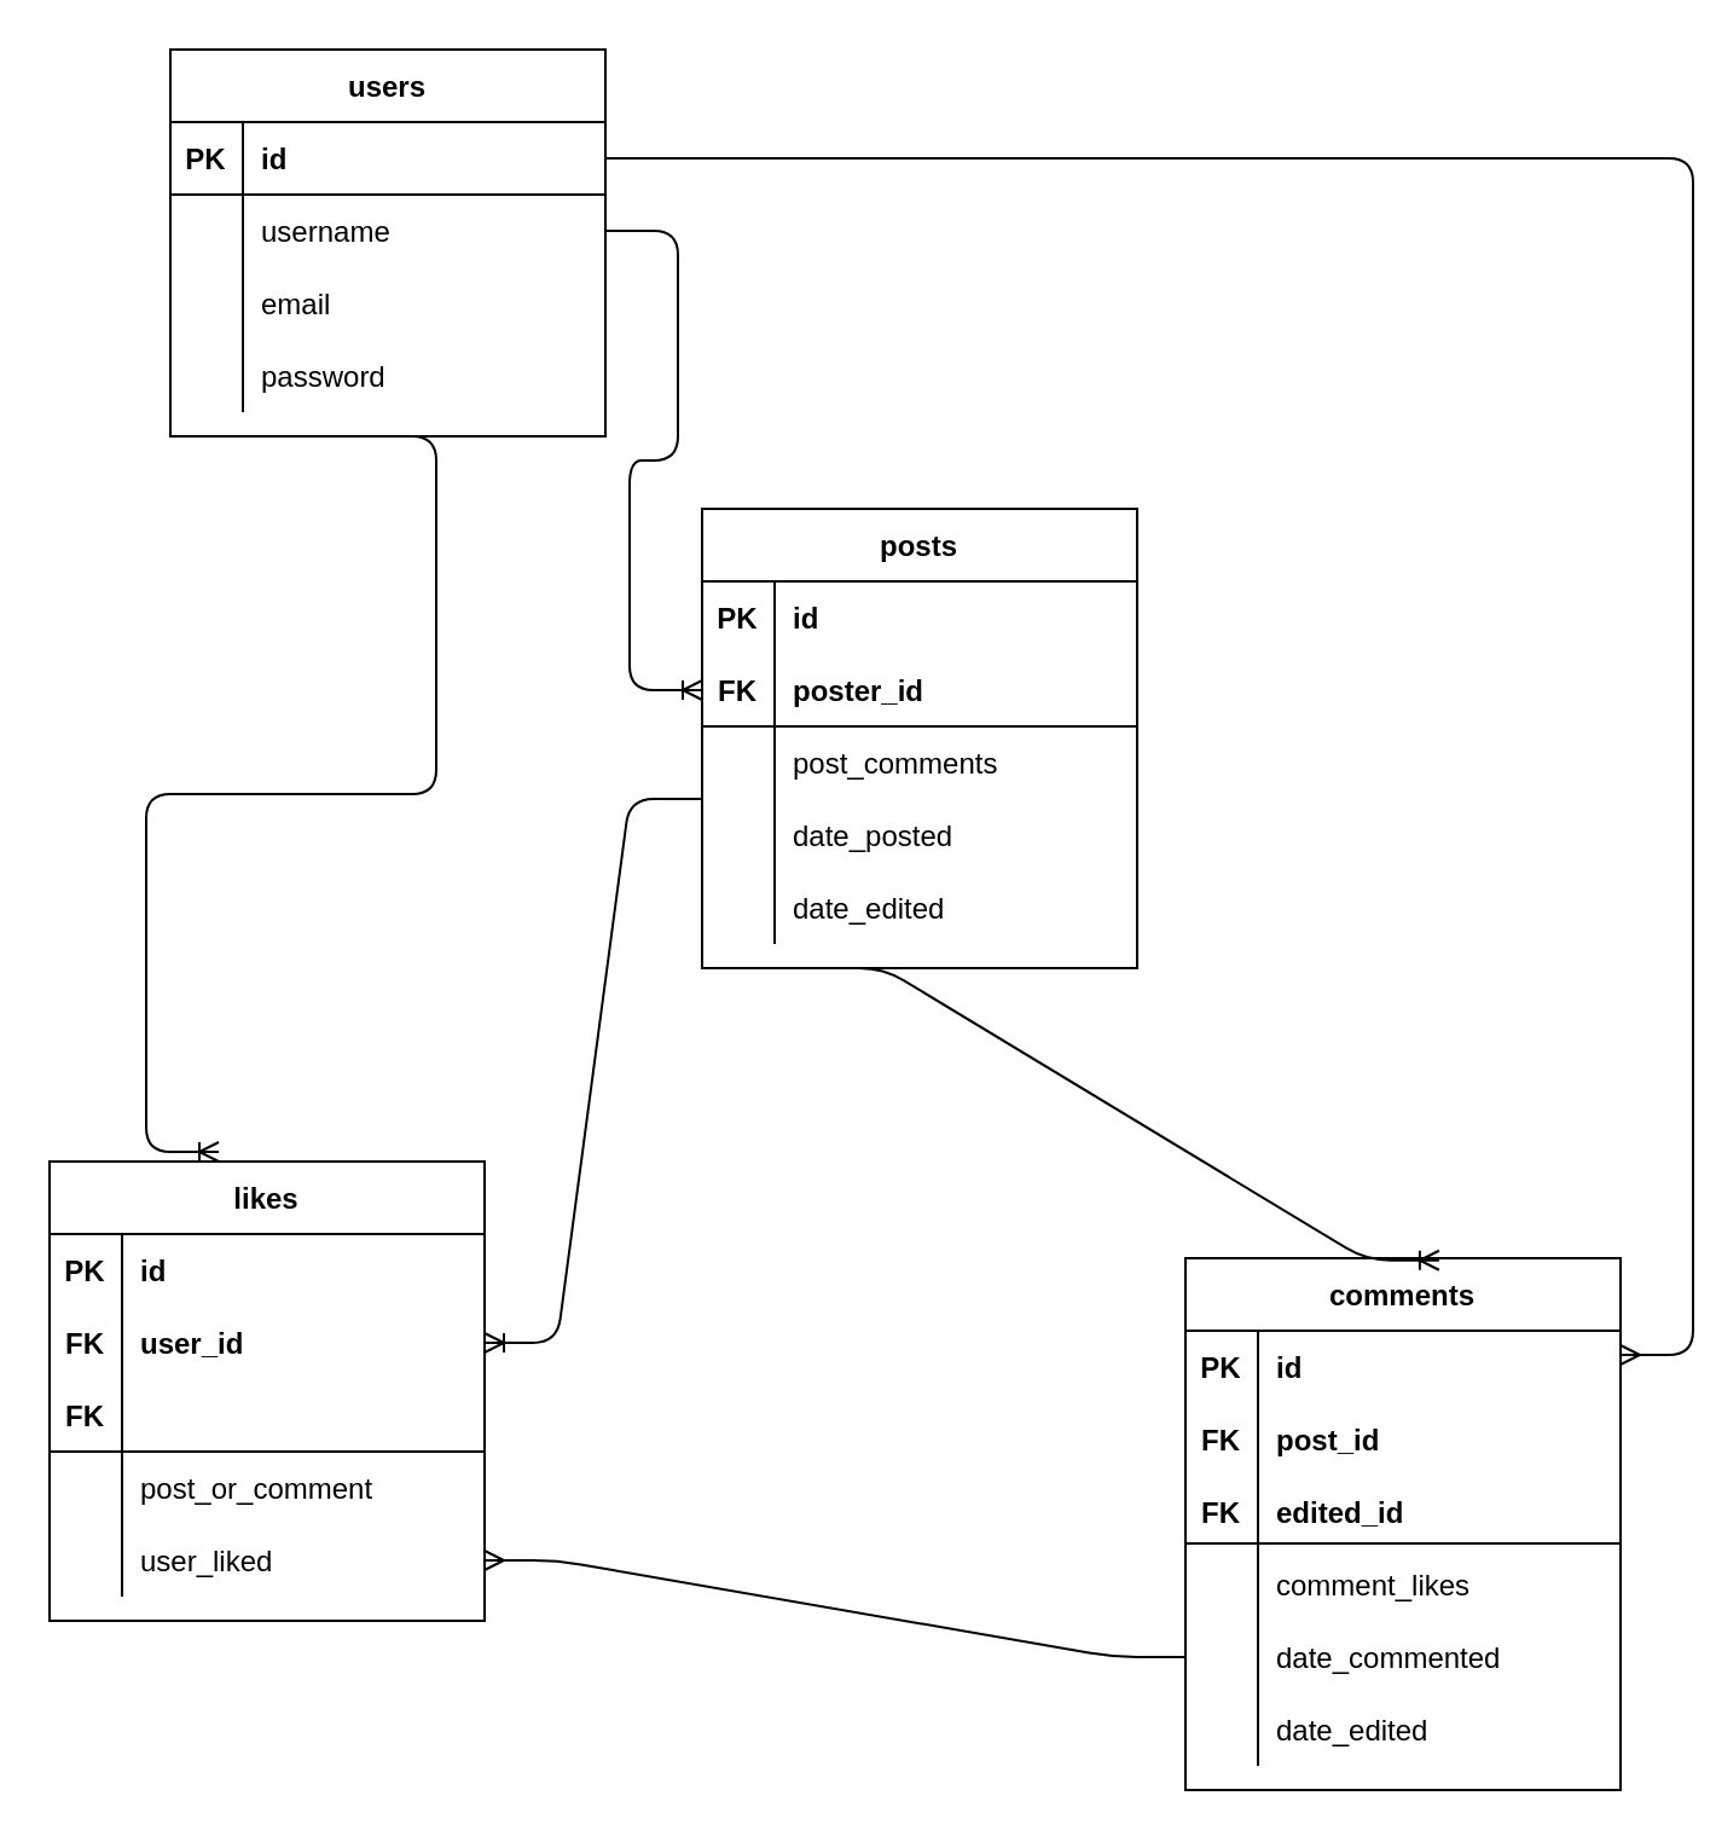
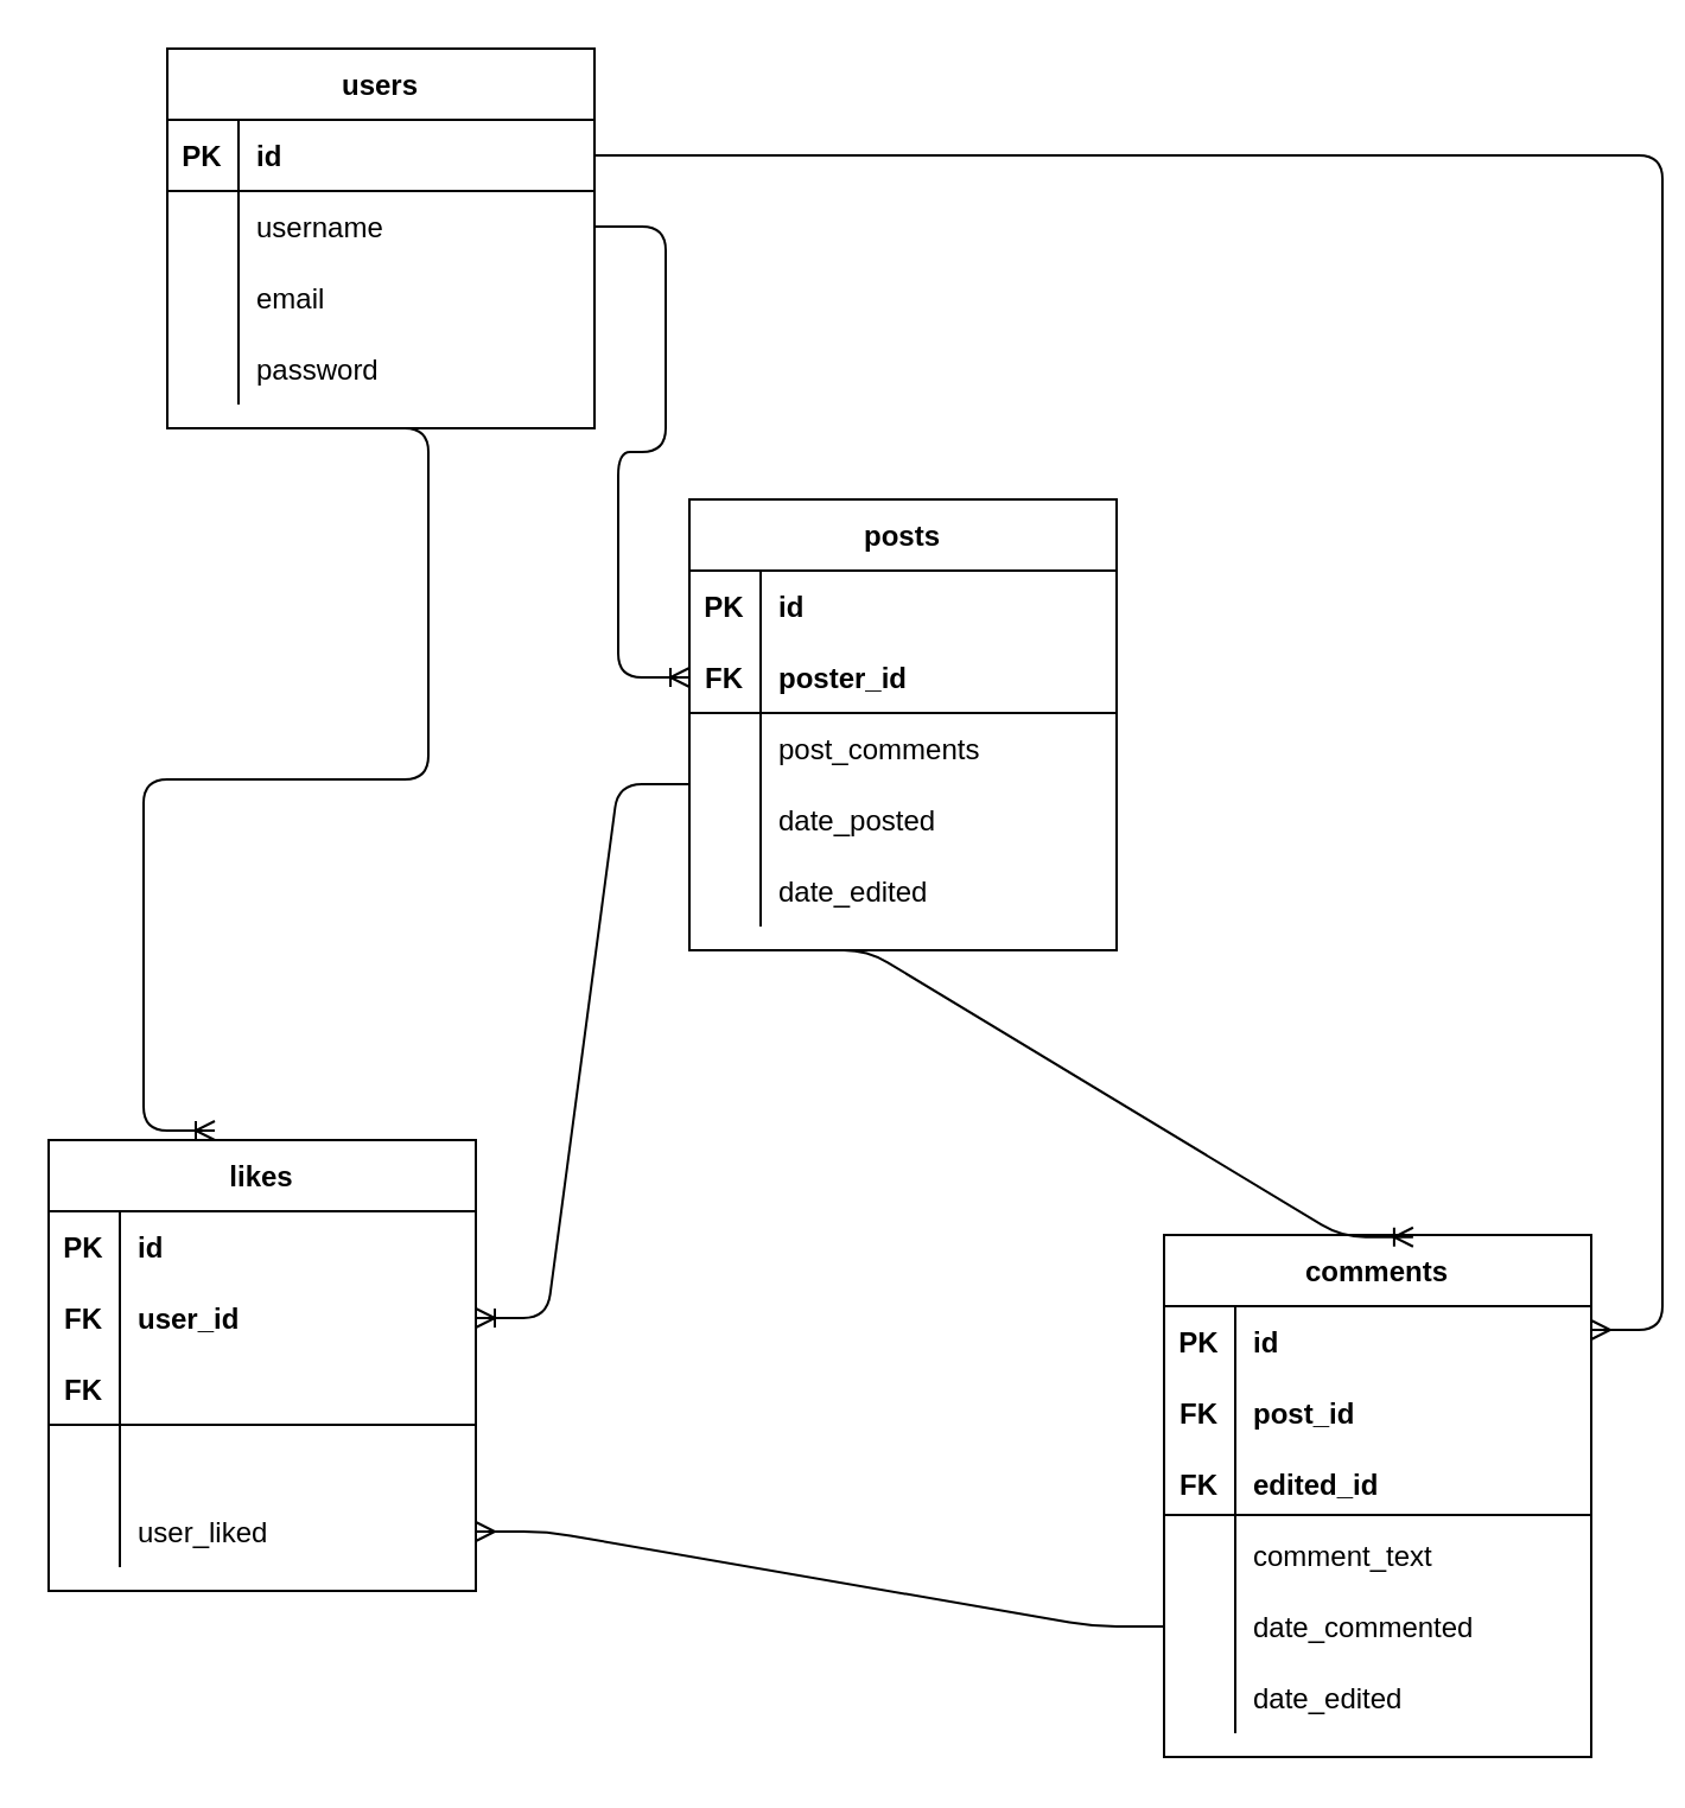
- <mxCell id="64" value="post_or_comment" style="shape=partialRectangle;connectable=0;fillColor=none;top=0;left=0;bottom=0;right=0;align=left;spacingLeft=6;overflow=hidden;" parent="62" vertex="1"><mxGeometry x="30" width="150" height="30" as="geometry" /></mxCell>
- <mxCell id="27" value="comment_likes" style="shape=partialRectangle;connectable=0;fillColor=none;top=0;left=0;bottom=0;right=0;align=left;spacingLeft=6;overflow=hidden;" parent="25" vertex="1"><mxGeometry x="30" width="150" height="30" as="geometry" /></mxCell>
+ <mxCell id="27" value="comment_text" style="shape=partialRectangle;connectable=0;fillColor=none;top=0;left=0;bottom=0;right=0;align=left;spacingLeft=6;overflow=hidden;" parent="25" vertex="1"><mxGeometry x="30" width="150" height="30" as="geometry" /></mxCell>
